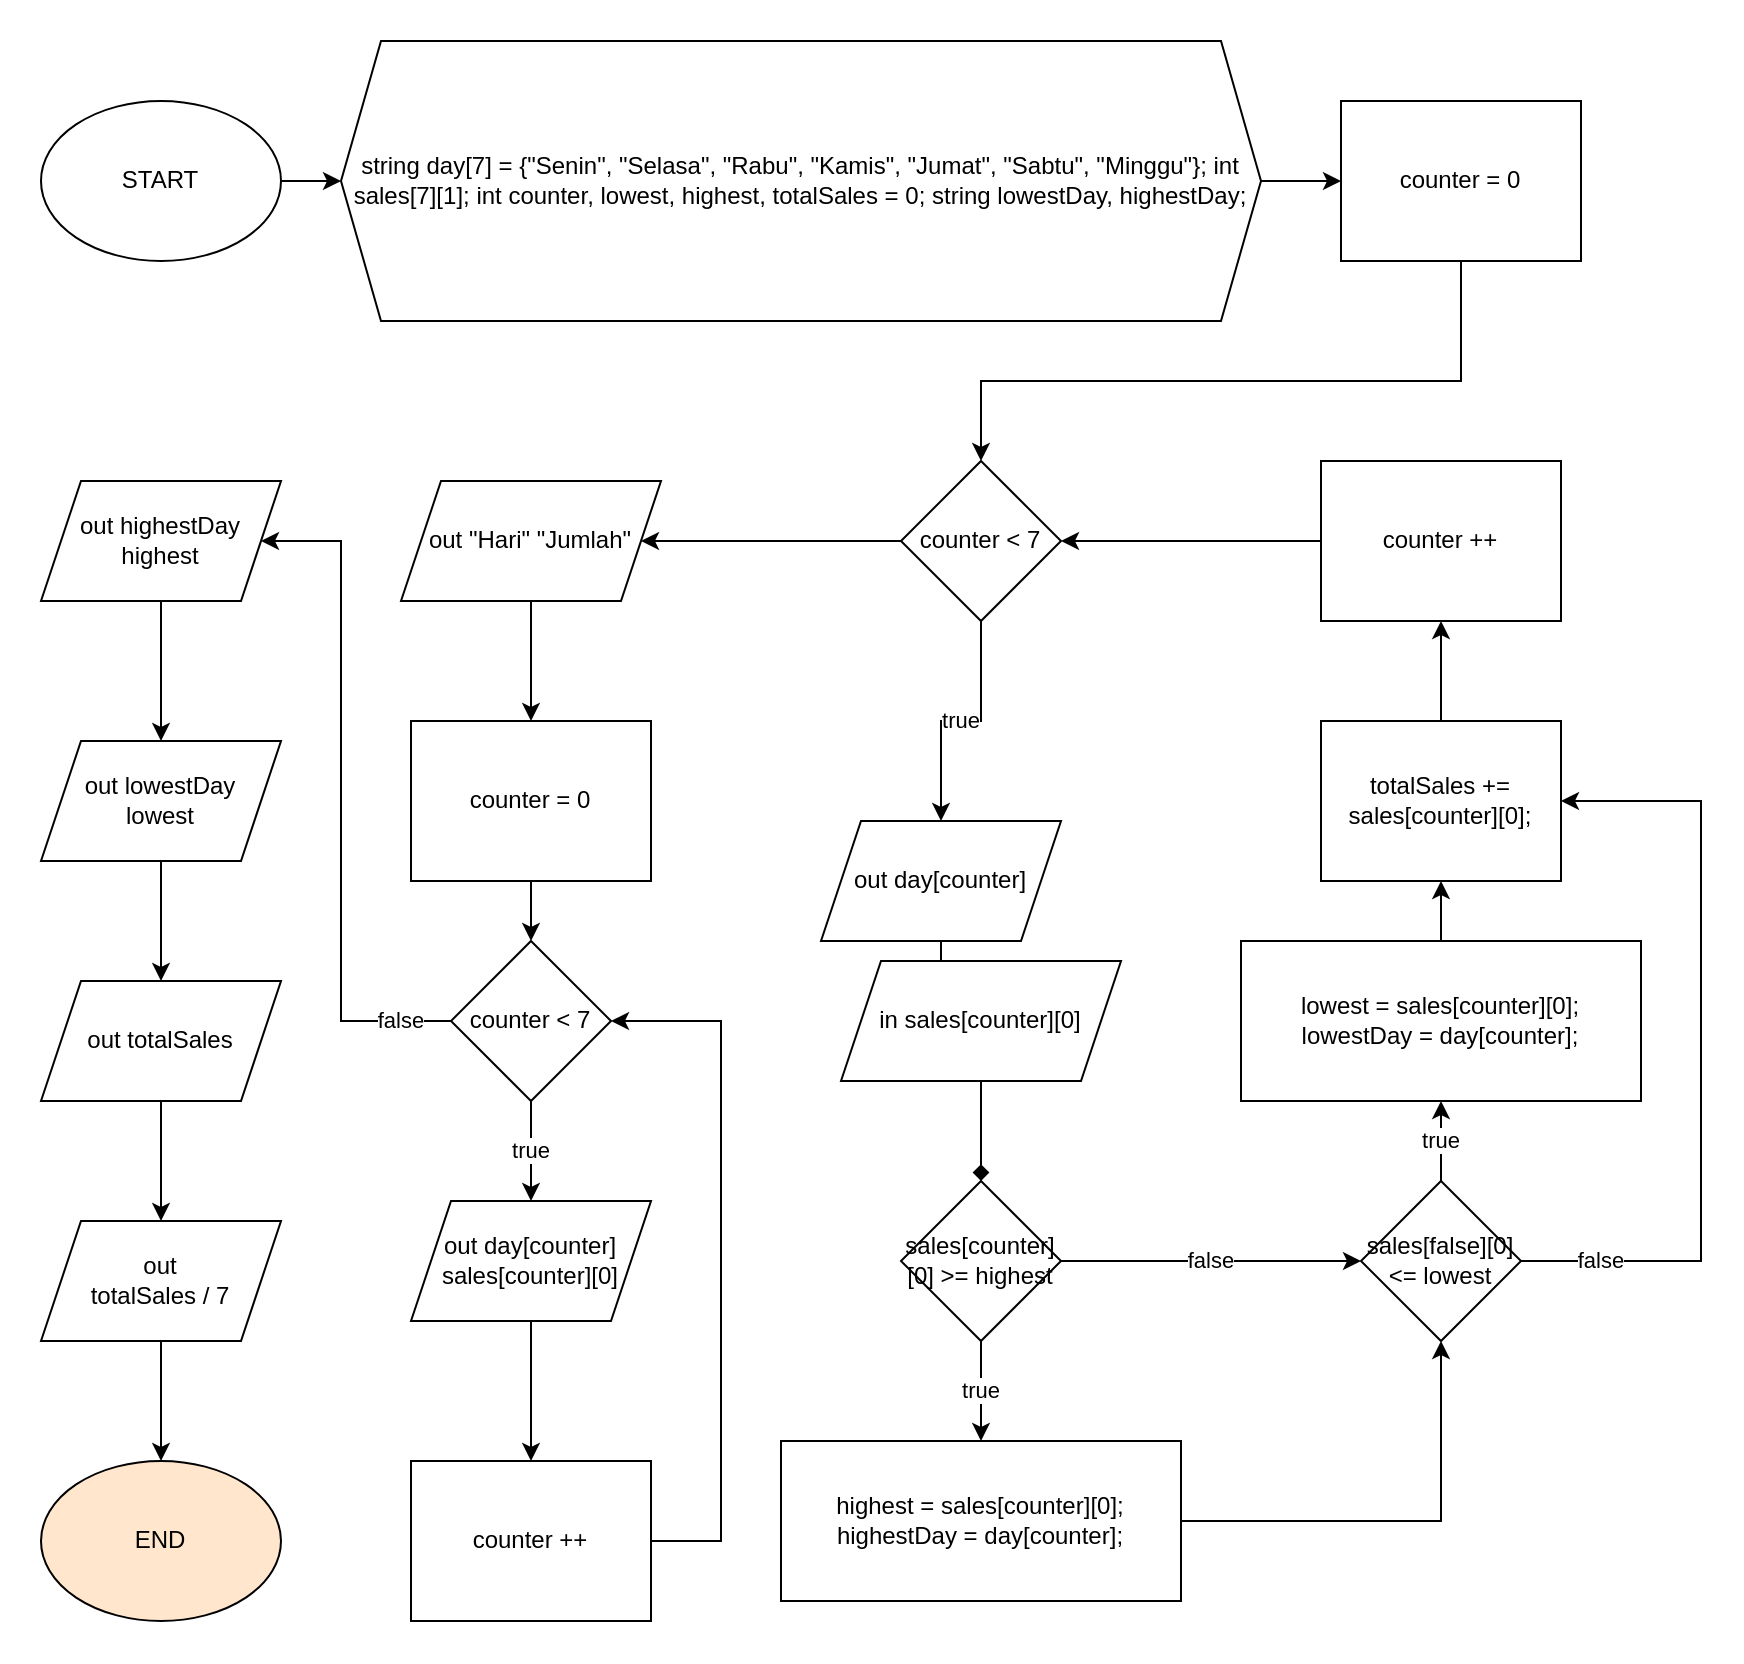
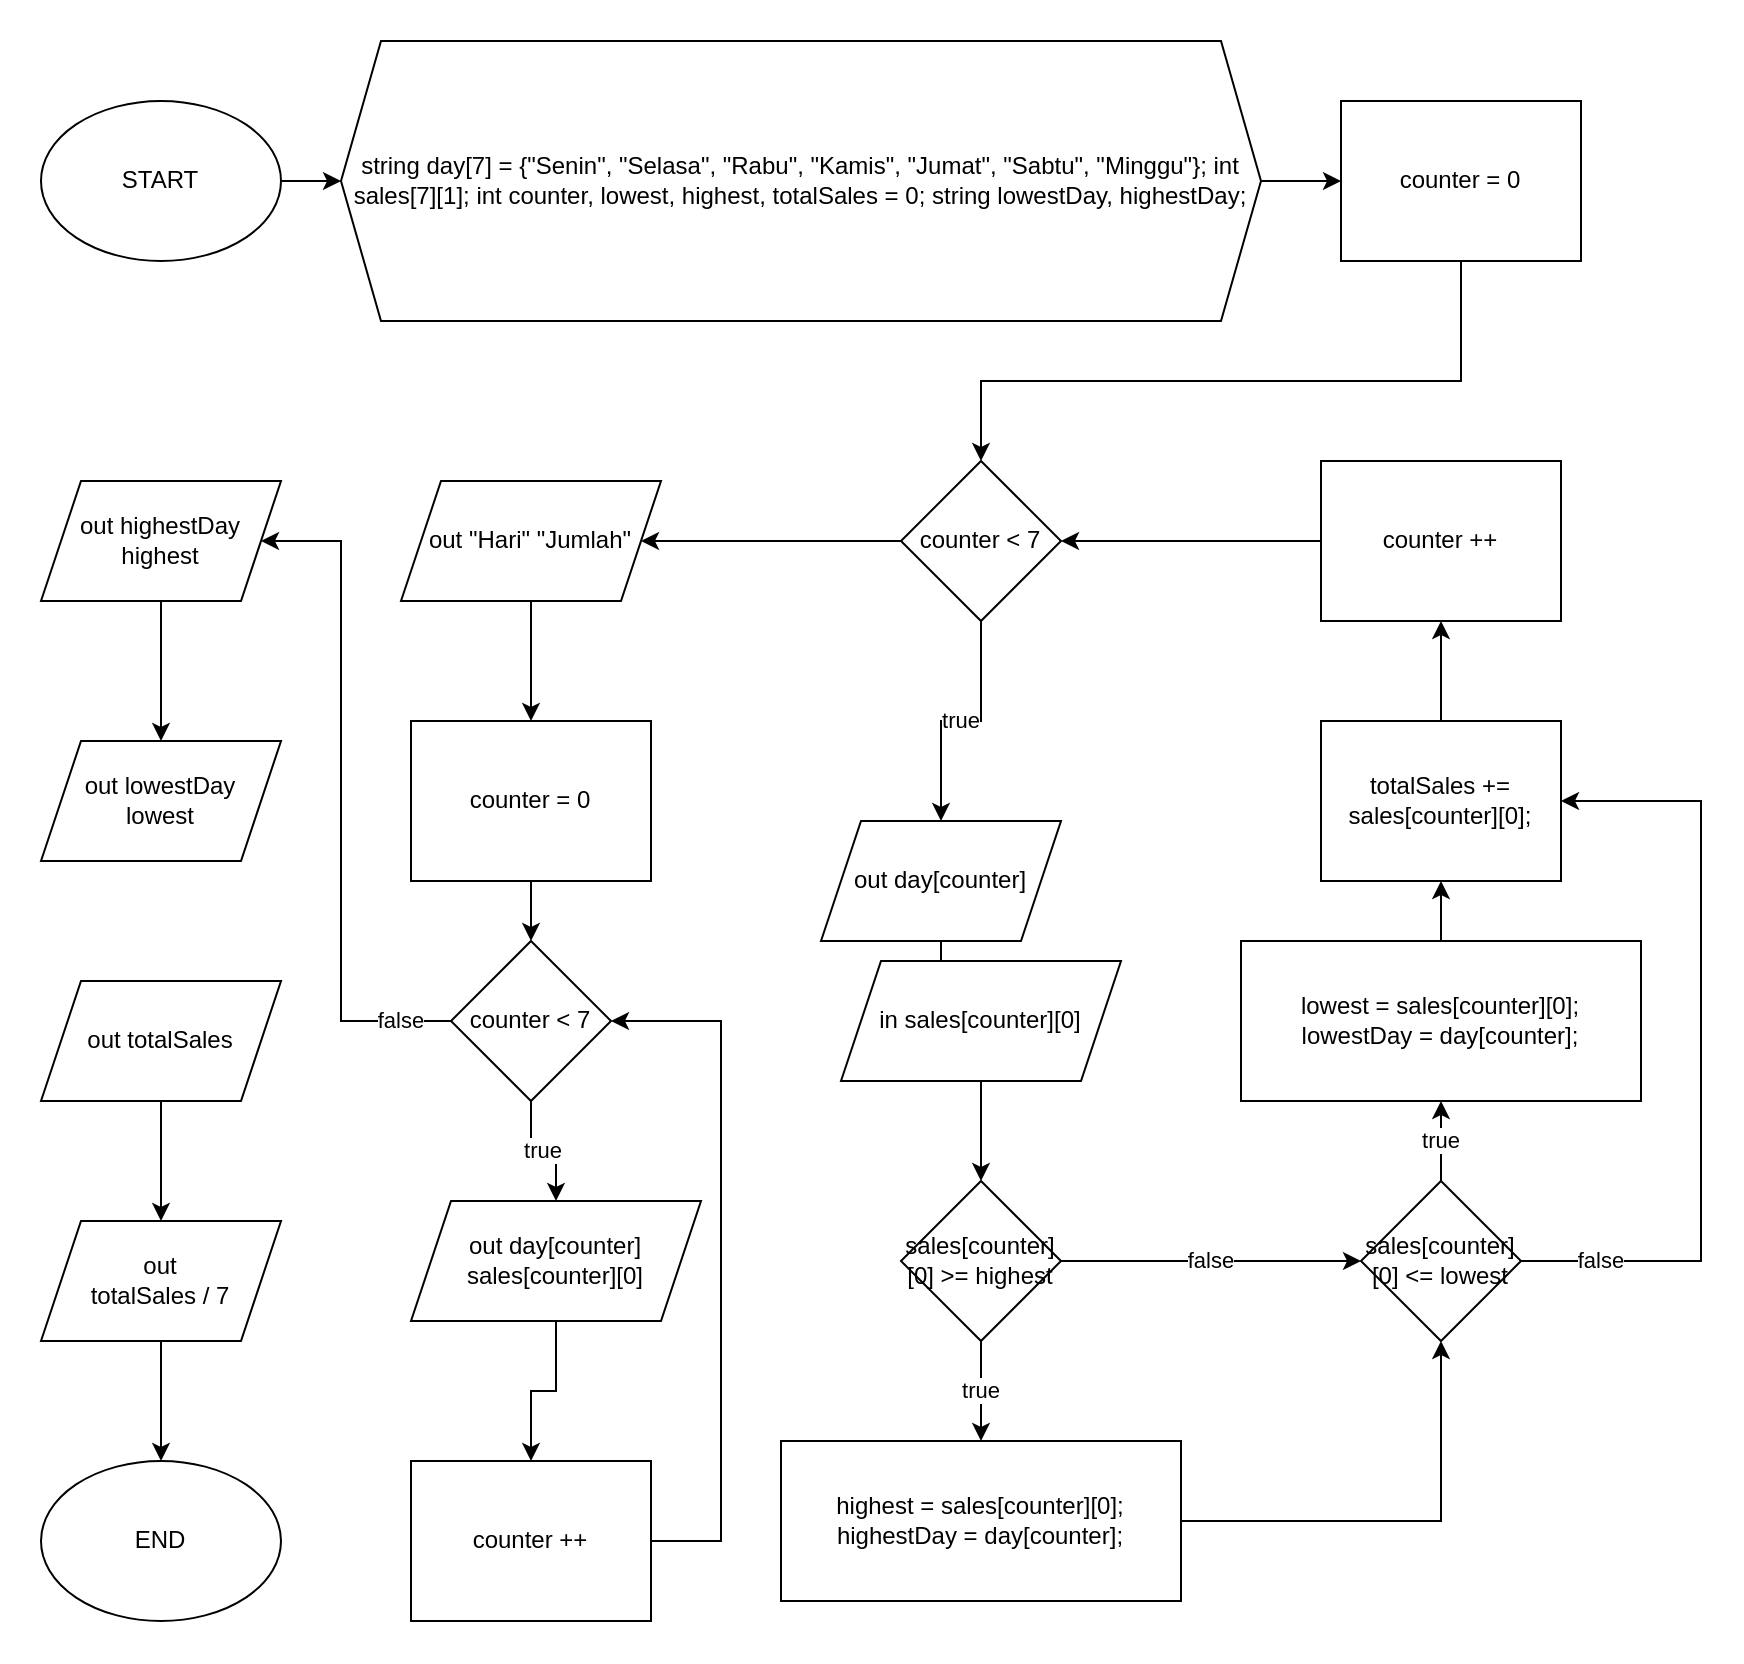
- <mxCell id="42" value="" style="edgeStyle=orthogonalEdgeStyle;rounded=0;orthogonalLoop=1;jettySize=auto;html=1;" parent="1" source="43" target="45" edge="1"><mxGeometry relative="1" as="geometry" /></mxCell>
- <mxCell id="13" value="" style="edgeStyle=orthogonalEdgeStyle;rounded=0;orthogonalLoop=1;jettySize=auto;html=1;endArrow=diamond;" parent="1" source="14" target="17" edge="1"><mxGeometry relative="1" as="geometry" /></mxCell>
+ <mxCell id="13" value="" style="edgeStyle=orthogonalEdgeStyle;rounded=0;orthogonalLoop=1;jettySize=auto;html=1;" parent="1" source="14" target="17" edge="1"><mxGeometry relative="1" as="geometry" /></mxCell>
- <mxCell id="37" value="out&amp;nbsp;day[counter]&lt;br&gt;sales[counter][0]" style="shape=parallelogram;perimeter=parallelogramPerimeter;whiteSpace=wrap;html=1;fixedSize=1;" parent="1" vertex="1"><mxGeometry x="205" y="600" width="120" height="60" as="geometry" /></mxCell>
+ <mxCell id="37" value="out&amp;nbsp;day[counter]&lt;br&gt;sales[counter][0]" style="shape=parallelogram;perimeter=parallelogramPerimeter;whiteSpace=wrap;html=1;fixedSize=1;" parent="1" vertex="1"><mxGeometry x="205" y="600" width="145" height="60" as="geometry" /></mxCell>
- <mxCell id="22" value="sales[false][0] &amp;lt;= lowest" style="rhombus;whiteSpace=wrap;html=1;" parent="1" vertex="1"><mxGeometry x="680" y="590" width="80" height="80" as="geometry" /></mxCell>
+ <mxCell id="22" value="sales[counter][0] &amp;lt;= lowest" style="rhombus;whiteSpace=wrap;html=1;" parent="1" vertex="1"><mxGeometry x="680" y="590" width="80" height="80" as="geometry" /></mxCell>
- <mxCell id="48" value="END" style="ellipse;whiteSpace=wrap;html=1;fillColor=#ffe6cc;" parent="1" vertex="1"><mxGeometry x="20" y="730" width="120" height="80" as="geometry" /></mxCell>
+ <mxCell id="48" value="END" style="ellipse;whiteSpace=wrap;html=1;" parent="1" vertex="1"><mxGeometry x="20" y="730" width="120" height="80" as="geometry" /></mxCell>
